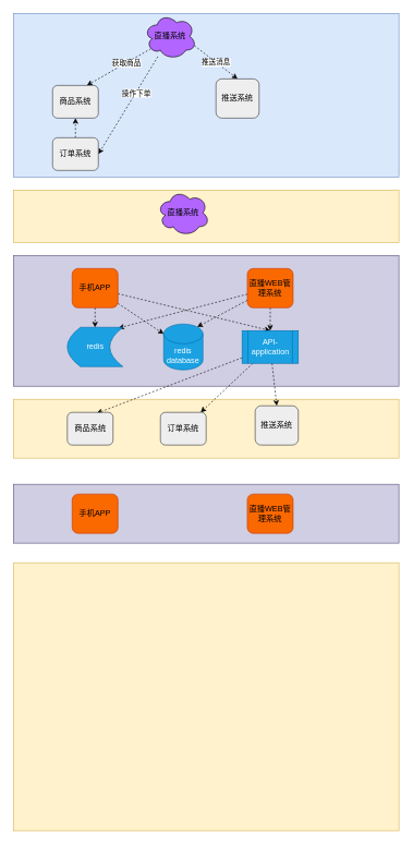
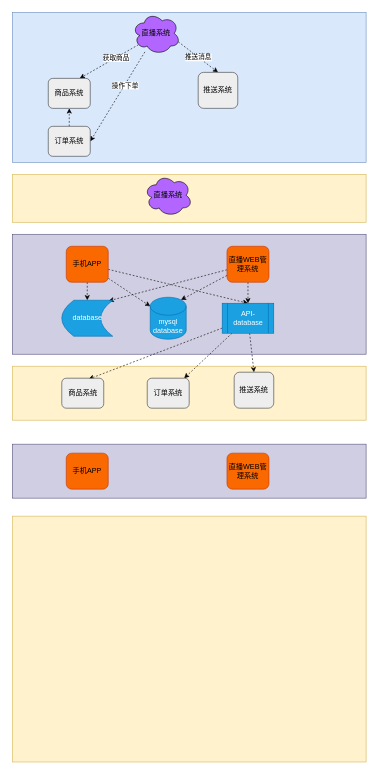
- <mxCell id="26" value="redis" style="shape=dataStorage;whiteSpace=wrap;html=1;fixedSize=1;fillColor=#1ba1e2;fontColor=#ffffff;strokeColor=#006EAF;" vertex="1" parent="1"><mxGeometry x="102.5" y="500" width="85" height="60" as="geometry" /></mxCell>
+ <mxCell id="26" value="database" style="shape=dataStorage;whiteSpace=wrap;html=1;fixedSize=1;fillColor=#1ba1e2;fontColor=#ffffff;strokeColor=#006EAF;" vertex="1" parent="1"><mxGeometry x="102.5" y="500" width="85" height="60" as="geometry" /></mxCell>
- <mxCell id="30" value="API-application" style="shape=process;whiteSpace=wrap;html=1;backgroundOutline=1;fillColor=#1ba1e2;fontColor=#ffffff;strokeColor=#006EAF;" vertex="1" parent="1"><mxGeometry x="370" y="505" width="86" height="50" as="geometry" /></mxCell>
+ <mxCell id="30" value="API-database" style="shape=process;whiteSpace=wrap;html=1;backgroundOutline=1;fillColor=#1ba1e2;fontColor=#ffffff;strokeColor=#006EAF;" vertex="1" parent="1"><mxGeometry x="370" y="505" width="86" height="50" as="geometry" /></mxCell>
- <mxCell id="25" value="redis database" style="shape=cylinder3;whiteSpace=wrap;html=1;boundedLbl=1;backgroundOutline=1;size=15;fillColor=#1ba1e2;fontColor=#ffffff;strokeColor=#006EAF;" vertex="1" parent="1"><mxGeometry x="250" y="495" width="60" height="70" as="geometry" /></mxCell>
+ <mxCell id="25" value="mysql database" style="shape=cylinder3;whiteSpace=wrap;html=1;boundedLbl=1;backgroundOutline=1;size=15;fillColor=#1ba1e2;fontColor=#ffffff;strokeColor=#006EAF;" vertex="1" parent="1"><mxGeometry x="250" y="495" width="60" height="70" as="geometry" /></mxCell>
